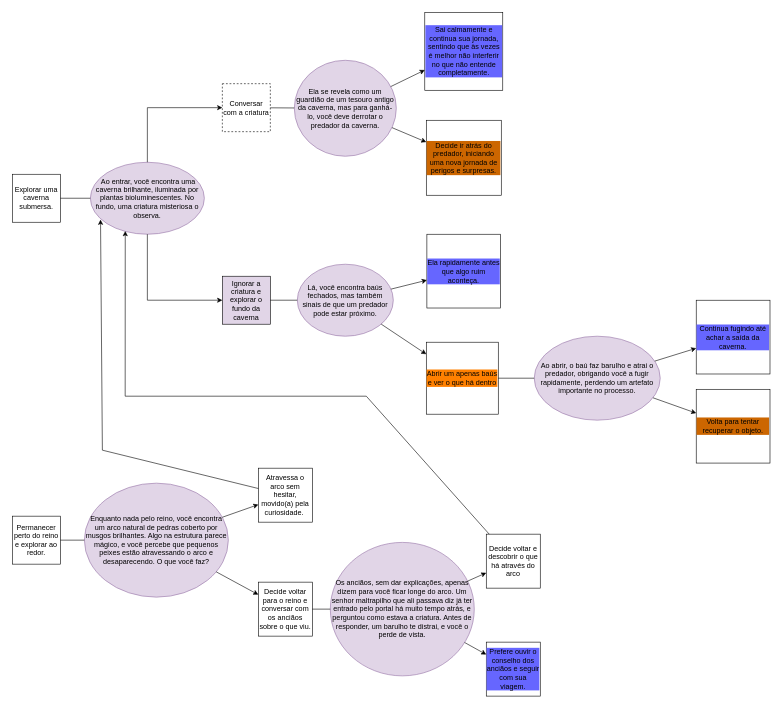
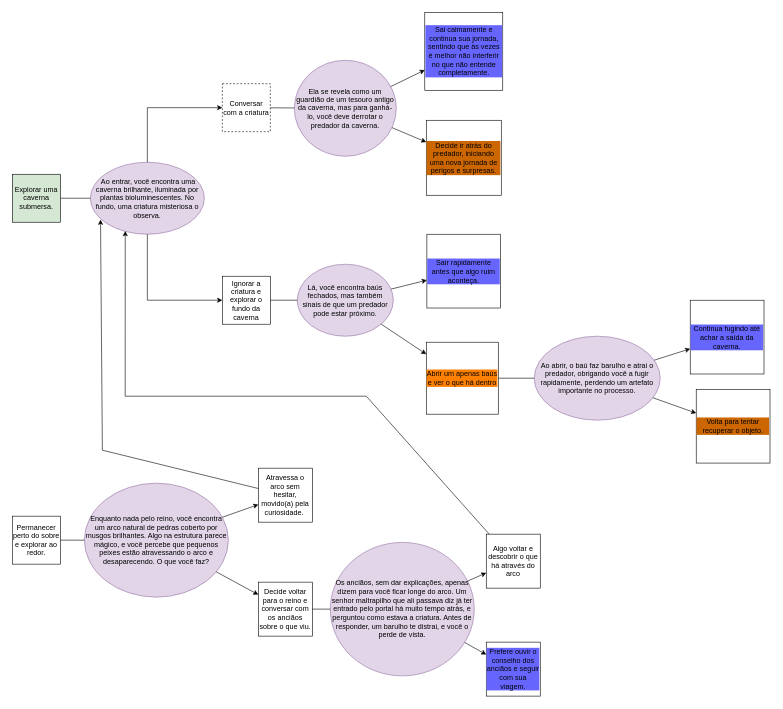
- <mxCell id="2" value="Explorar uma caverna submersa." style="whiteSpace=wrap;html=1;aspect=fixed;" vertex="1" parent="1"><mxGeometry x="20" y="290" width="80" height="80" as="geometry" /></mxCell>
+ <mxCell id="2" value="Explorar uma caverna submersa." style="whiteSpace=wrap;html=1;aspect=fixed;fillColor=#d5e8d4;" vertex="1" parent="1"><mxGeometry x="20" y="290" width="80" height="80" as="geometry" /></mxCell>
- <mxCell id="9" value="Ela rapidamente antes que algo ruim aconteça." style="whiteSpace=wrap;html=1;aspect=fixed;labelBackgroundColor=#6666FF;" vertex="1" parent="1"><mxGeometry x="711" y="390" width="123" height="123" as="geometry" /></mxCell>
+ <mxCell id="9" value="Sair rapidamente antes que algo ruim aconteça." style="whiteSpace=wrap;html=1;aspect=fixed;labelBackgroundColor=#6666FF;" vertex="1" parent="1"><mxGeometry x="711" y="390" width="123" height="123" as="geometry" /></mxCell>
- <mxCell id="6" value="Ignorar a criatura e explorar o fundo da caverna" style="whiteSpace=wrap;html=1;aspect=fixed;verticalAlign=middle;align=center;fillColor=#e1d5e7;" vertex="1" parent="1"><mxGeometry x="370" y="460" width="80" height="80" as="geometry" /></mxCell>
+ <mxCell id="6" value="Ignorar a criatura e explorar o fundo da caverna" style="whiteSpace=wrap;html=1;aspect=fixed;verticalAlign=middle;align=center;" vertex="1" parent="1"><mxGeometry x="370" y="460" width="80" height="80" as="geometry" /></mxCell>
- <mxCell id="14" value="Continua fugindo até achar a saída da caverna." style="whiteSpace=wrap;html=1;aspect=fixed;labelBackgroundColor=#6666FF;" vertex="1" parent="1"><mxGeometry x="1160" y="500" width="123" height="123" as="geometry" /></mxCell>
+ <mxCell id="14" value="Continua fugindo até achar a saída da caverna." style="whiteSpace=wrap;html=1;aspect=fixed;labelBackgroundColor=#6666FF;" vertex="1" parent="1"><mxGeometry x="1150" y="500" width="123" height="123" as="geometry" /></mxCell>
- <mxCell id="3" value="Permanecer perto do reino e explorar ao redor." style="whiteSpace=wrap;html=1;aspect=fixed;" vertex="1" parent="1"><mxGeometry x="20" y="860" width="80" height="80" as="geometry" /></mxCell>
+ <mxCell id="3" value="Permanecer perto do sobre e explorar ao redor." style="whiteSpace=wrap;html=1;aspect=fixed;" vertex="1" parent="1"><mxGeometry x="20" y="860" width="80" height="80" as="geometry" /></mxCell>
- <mxCell id="34" value="Decide voltar e descobrir o que há através do arco" style="whiteSpace=wrap;html=1;aspect=fixed;labelBackgroundColor=none;" vertex="1" parent="1"><mxGeometry x="810" y="890" width="90" height="90" as="geometry" /></mxCell>
+ <mxCell id="34" value="Algo voltar e descobrir o que há através do arco" style="whiteSpace=wrap;html=1;aspect=fixed;labelBackgroundColor=none;" vertex="1" parent="1"><mxGeometry x="810" y="890" width="90" height="90" as="geometry" /></mxCell>
